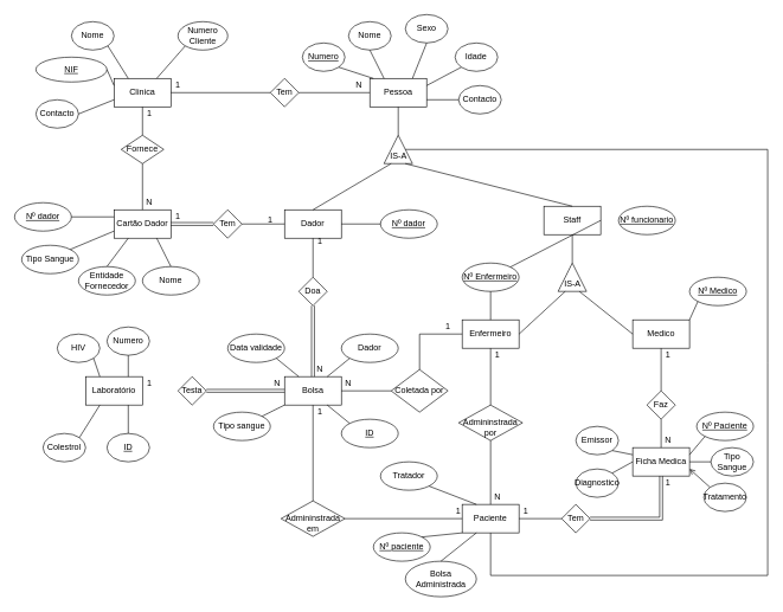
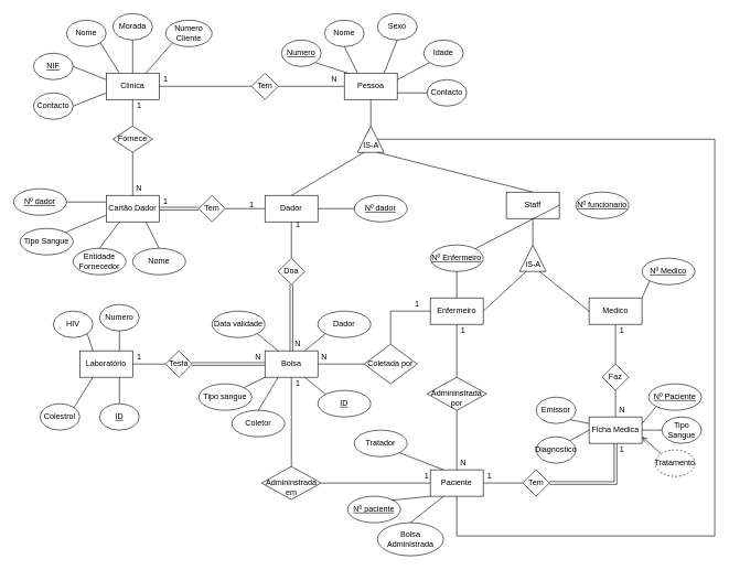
+ <mxCell id="77" value="Morada" style="ellipse;whiteSpace=wrap;html=1;" parent="1" vertex="1"><mxGeometry x="170" y="20" width="60" height="40" as="geometry" /></mxCell>
+ <mxCell id="121" style="edgeStyle=none;rounded=0;orthogonalLoop=1;jettySize=auto;html=1;entryX=0.5;entryY=0;entryDx=0;entryDy=0;endArrow=none;endFill=0;exitX=0.5;exitY=1;exitDx=0;exitDy=0;" parent="1" source="77" target="3" edge="1"><mxGeometry relative="1" as="geometry"><mxPoint x="250" y="140" as="sourcePoint" /><mxPoint x="390" y="140" as="targetPoint" /></mxGeometry></mxCell>
- <mxCell id="79" value="&lt;u&gt;NIF&lt;/u&gt;" style="ellipse;whiteSpace=wrap;html=1;" parent="1" vertex="1"><mxGeometry x="50" y="80" width="100" height="35" as="geometry" /></mxCell>
+ <mxCell id="79" value="&lt;u&gt;NIF&lt;/u&gt;" style="ellipse;whiteSpace=wrap;html=1;" parent="1" vertex="1"><mxGeometry x="50" y="80" width="60" height="40" as="geometry" /></mxCell>
+ <mxCell id="35" style="edgeStyle=none;rounded=0;orthogonalLoop=1;jettySize=auto;html=1;entryX=0;entryY=0.5;entryDx=0;entryDy=0;endArrow=none;endFill=0;exitX=1;exitY=0.5;exitDx=0;exitDy=0;" parent="1" source="9" target="17" edge="1"><mxGeometry relative="1" as="geometry"><mxPoint x="330" y="320" as="sourcePoint" /><mxPoint x="330" y="360" as="targetPoint" /><Array as="points"><mxPoint x="200" y="550" /></Array></mxGeometry></mxCell>
+ <mxCell id="136" style="edgeStyle=none;rounded=0;orthogonalLoop=1;jettySize=auto;html=1;entryX=0.5;entryY=0;entryDx=0;entryDy=0;endArrow=none;endFill=0;exitX=0.25;exitY=1;exitDx=0;exitDy=0;" parent="1" source="8" target="135" edge="1"><mxGeometry relative="1" as="geometry"><mxPoint x="470" y="580" as="sourcePoint" /><mxPoint x="502" y="606" as="targetPoint" /></mxGeometry></mxCell>
+ <mxCell id="135" value="Coletor" style="ellipse;whiteSpace=wrap;html=1;" parent="1" vertex="1"><mxGeometry x="350" y="620" width="80" height="40" as="geometry" /></mxCell>
- <mxCell id="85" value="Tratamento" style="ellipse;whiteSpace=wrap;html=1;" parent="1" vertex="1"><mxGeometry x="990" y="680" width="60" height="40" as="geometry" /></mxCell>
+ <mxCell id="85" value="Tratamento" style="ellipse;whiteSpace=wrap;html=1;dashed=1;" parent="1" vertex="1"><mxGeometry x="990" y="680" width="60" height="40" as="geometry" /></mxCell>
